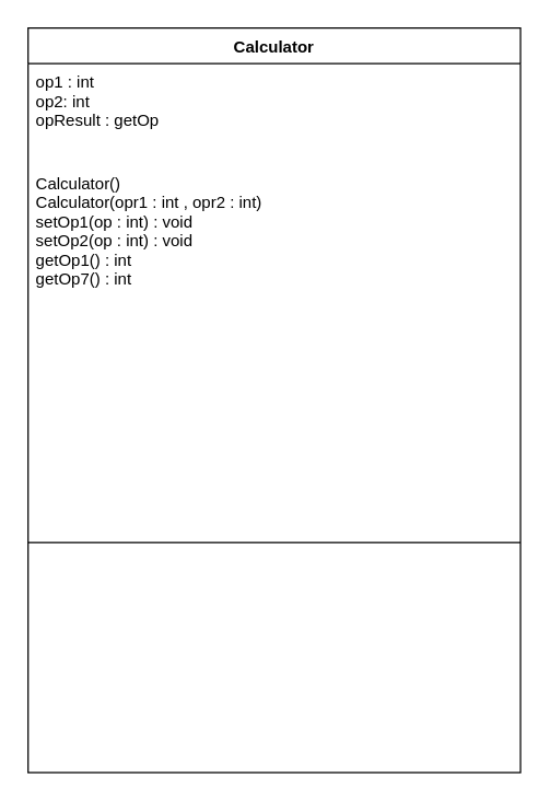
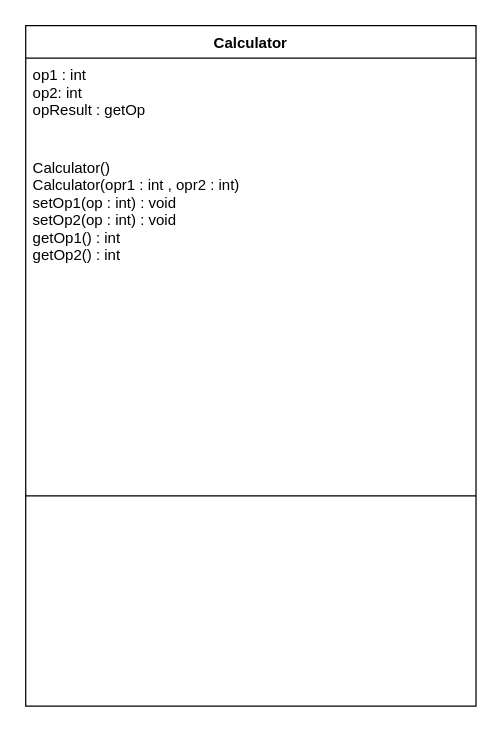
- <mxCell id="4" value="Calculator()&#10;Calculator(opr1 : int , opr2 : int)&#10;setOp1(op : int) : void&#10;setOp2(op : int) : void&#10;getOp1() : int&#10;getOp7() : int&#10;&#10;&#10;" style="text;strokeColor=none;fillColor=none;align=left;verticalAlign=top;spacingLeft=4;spacingRight=4;overflow=hidden;rotatable=0;points=[[0,0.5],[1,0.5]];portConstraint=eastwest;" vertex="1" parent="2"><mxGeometry y="100" width="360" height="108" as="geometry" /></mxCell>
+ <mxCell id="4" value="Calculator()&#10;Calculator(opr1 : int , opr2 : int)&#10;setOp1(op : int) : void&#10;setOp2(op : int) : void&#10;getOp1() : int&#10;getOp2() : int&#10;&#10;&#10;" style="text;strokeColor=none;fillColor=none;align=left;verticalAlign=top;spacingLeft=4;spacingRight=4;overflow=hidden;rotatable=0;points=[[0,0.5],[1,0.5]];portConstraint=eastwest;" vertex="1" parent="2"><mxGeometry y="100" width="360" height="108" as="geometry" /></mxCell>
